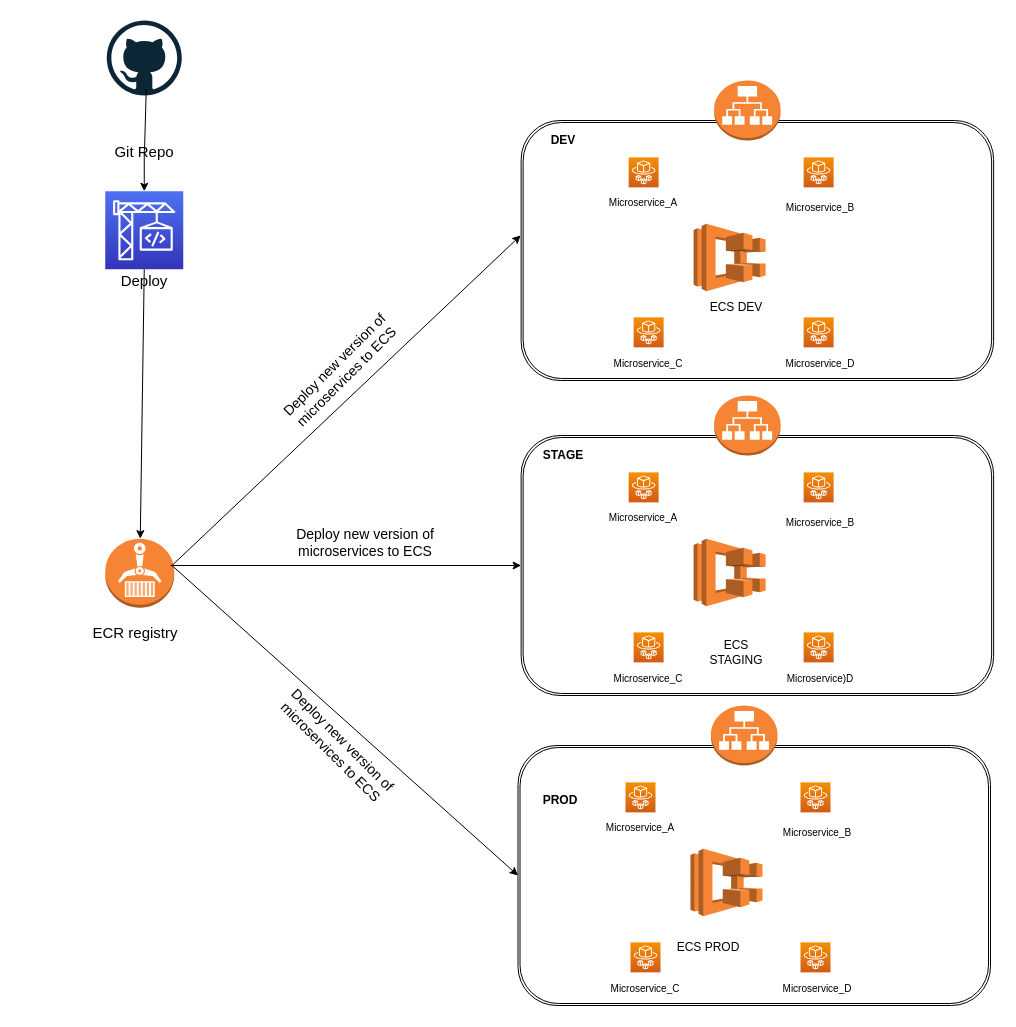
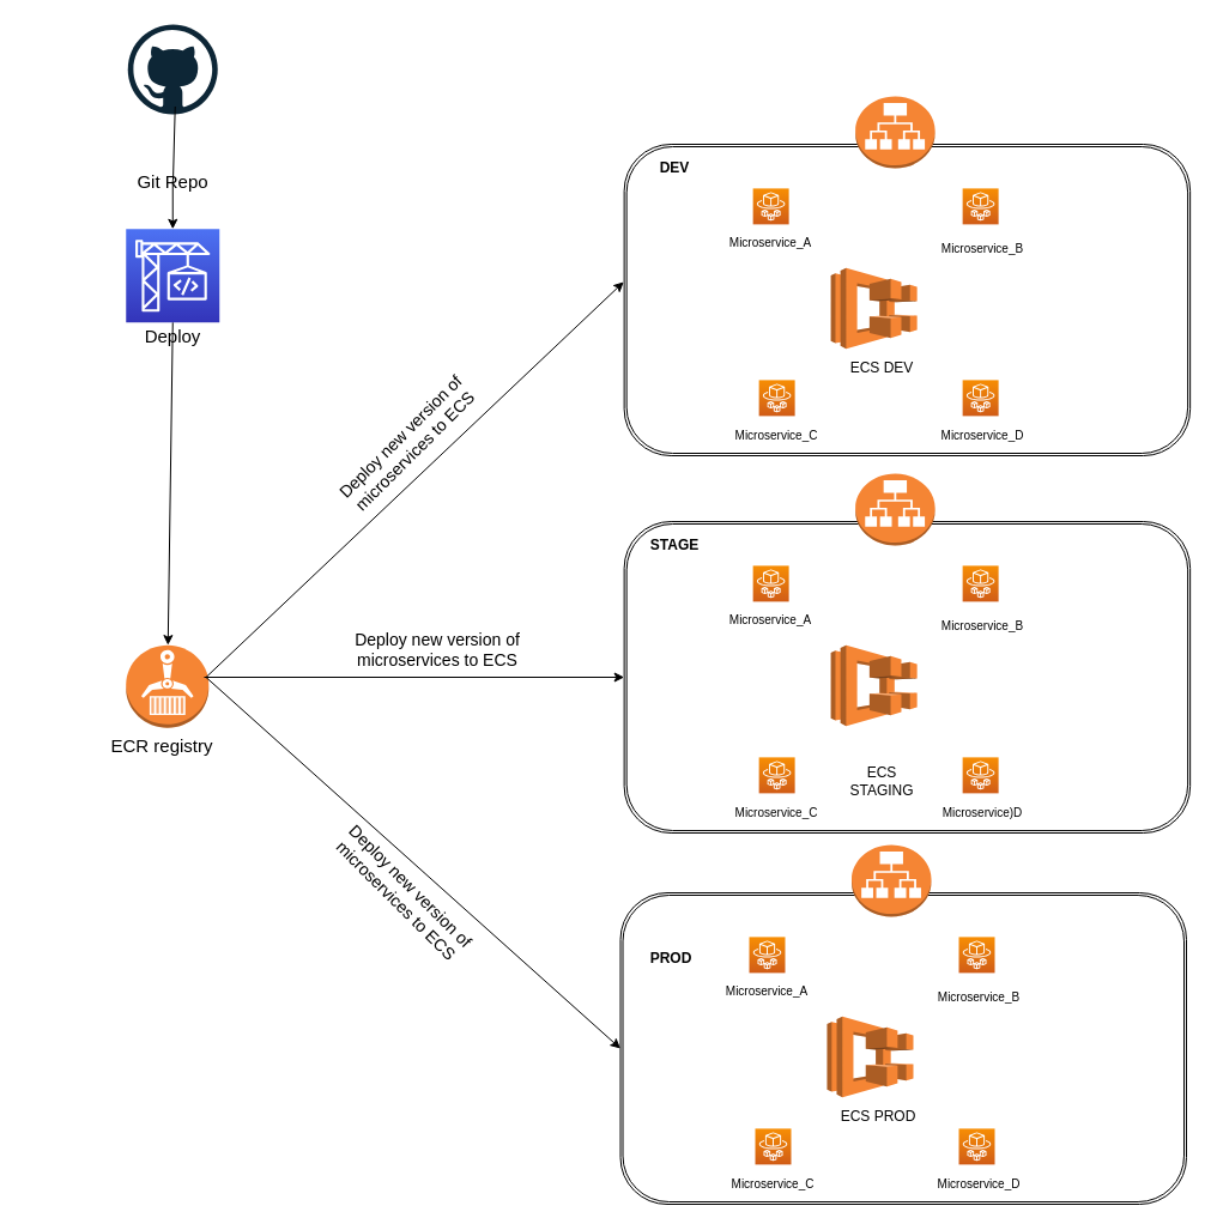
- <mxCell id="14" value="ECR registry" style="text;html=1;strokeColor=none;fillColor=none;align=center;verticalAlign=middle;whiteSpace=wrap;rounded=0;fontSize=15;" parent="1" vertex="1"><mxGeometry x="20" y="621.88" width="230" height="20" as="geometry" /></mxCell>
+ <mxCell id="14" value="ECR registry" style="text;html=1;strokeColor=none;fillColor=none;align=center;verticalAlign=middle;whiteSpace=wrap;rounded=0;fontSize=15;" parent="1" vertex="1"><mxGeometry x="20" y="611.88" width="230" height="20" as="geometry" /></mxCell>
- <mxCell id="9" value="ECS PROD" style="text;html=1;strokeColor=none;fillColor=none;align=center;verticalAlign=middle;whiteSpace=wrap;rounded=0;" parent="1" vertex="1"><mxGeometry x="671" y="936.88" width="74" height="20" as="geometry" /></mxCell>
+ <mxCell id="9" value="ECS PROD" style="text;html=1;strokeColor=none;fillColor=none;align=center;verticalAlign=middle;whiteSpace=wrap;rounded=0;" parent="1" vertex="1"><mxGeometry x="696" y="921.88" width="74" height="20" as="geometry" /></mxCell>
